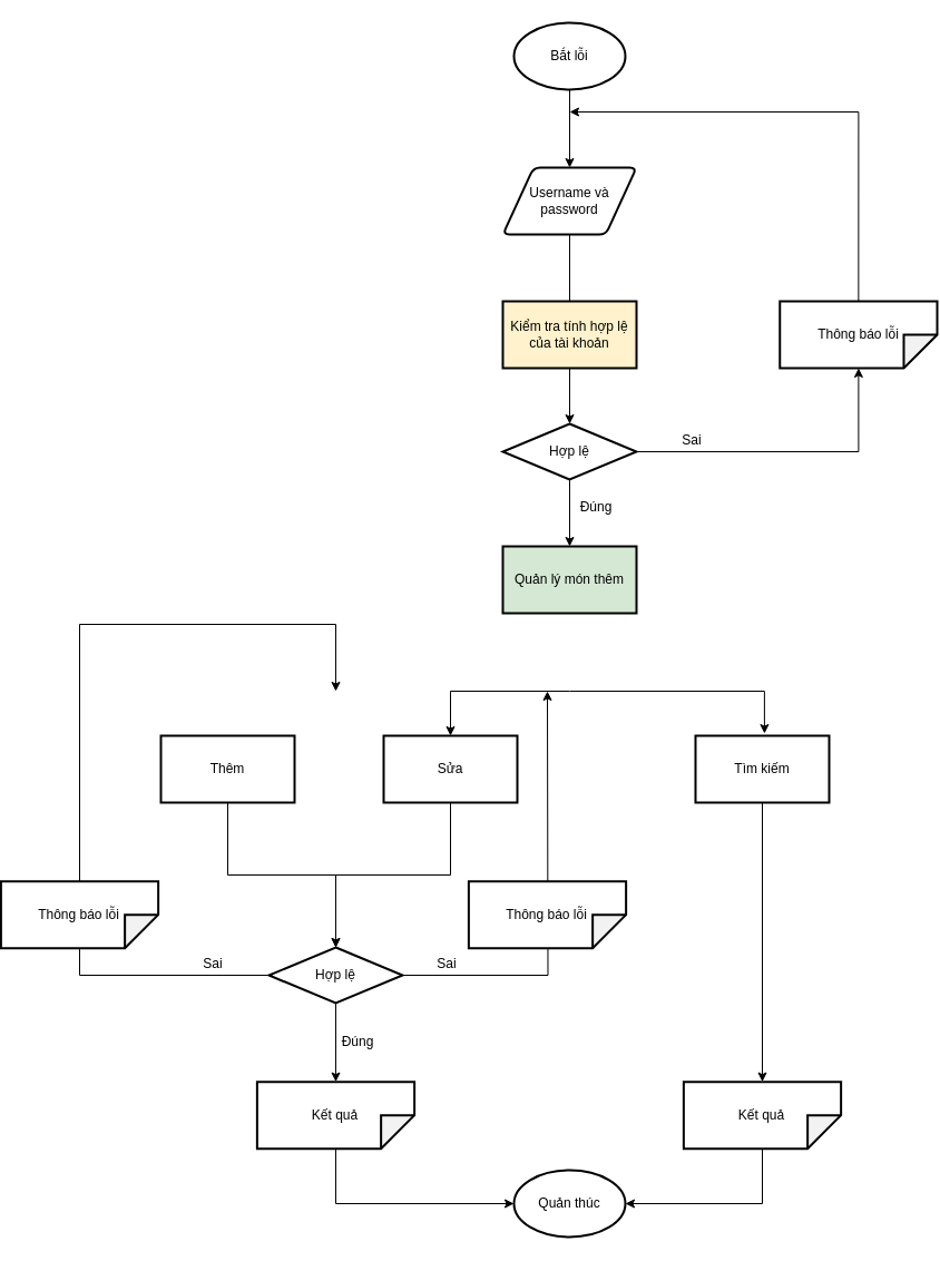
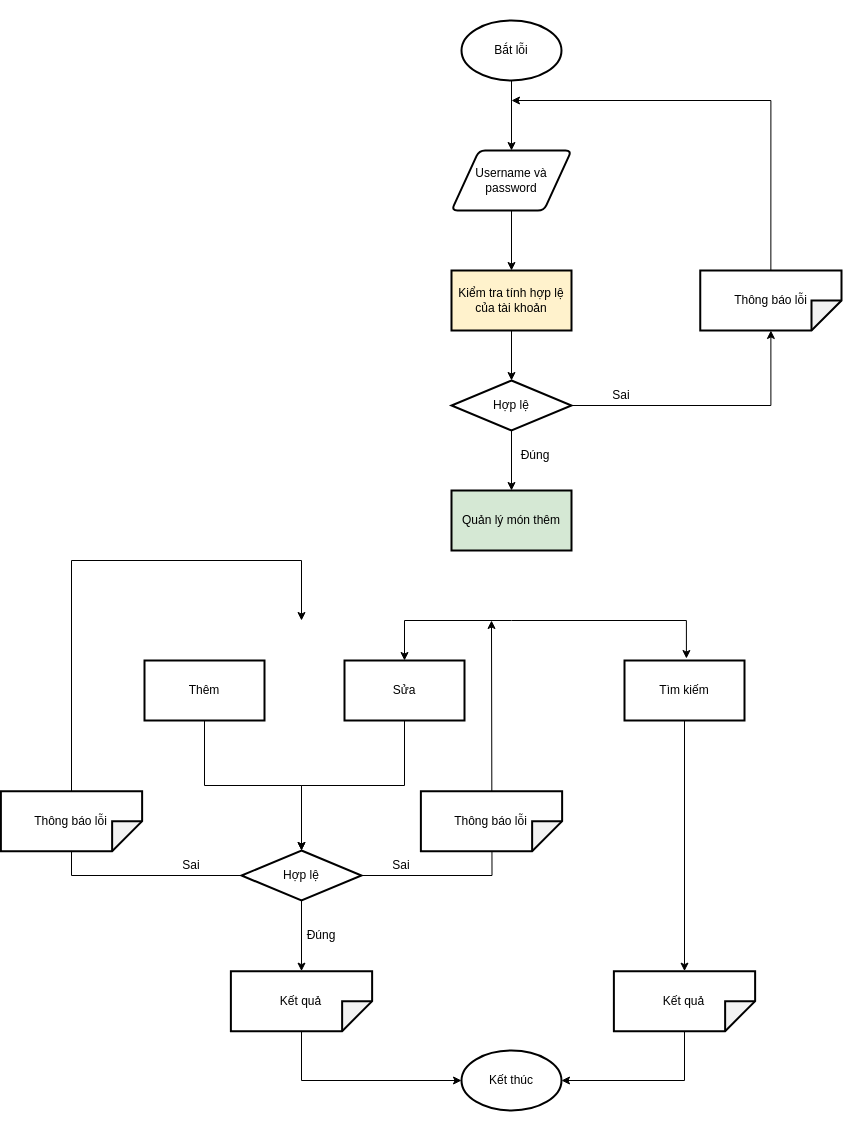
- <mxCell id="4" style="edgeStyle=orthogonalEdgeStyle;rounded=0;orthogonalLoop=1;jettySize=auto;html=1;fontColor=default;endArrow=none;" parent="1" source="5" target="7" edge="1"><mxGeometry relative="1" as="geometry" /></mxCell>
+ <mxCell id="4" style="edgeStyle=orthogonalEdgeStyle;rounded=0;orthogonalLoop=1;jettySize=auto;html=1;fontColor=default;" parent="1" source="5" target="7" edge="1"><mxGeometry relative="1" as="geometry" /></mxCell>
- <mxCell id="27" value="Quản thúc" style="strokeWidth=2;html=1;shape=mxgraph.flowchart.start_1;whiteSpace=wrap;" parent="1" vertex="1"><mxGeometry x="440" y="1050" width="100" height="60" as="geometry" /></mxCell>
+ <mxCell id="27" value="Kết thúc" style="strokeWidth=2;html=1;shape=mxgraph.flowchart.start_1;whiteSpace=wrap;" parent="1" vertex="1"><mxGeometry x="440" y="1050" width="100" height="60" as="geometry" /></mxCell>
